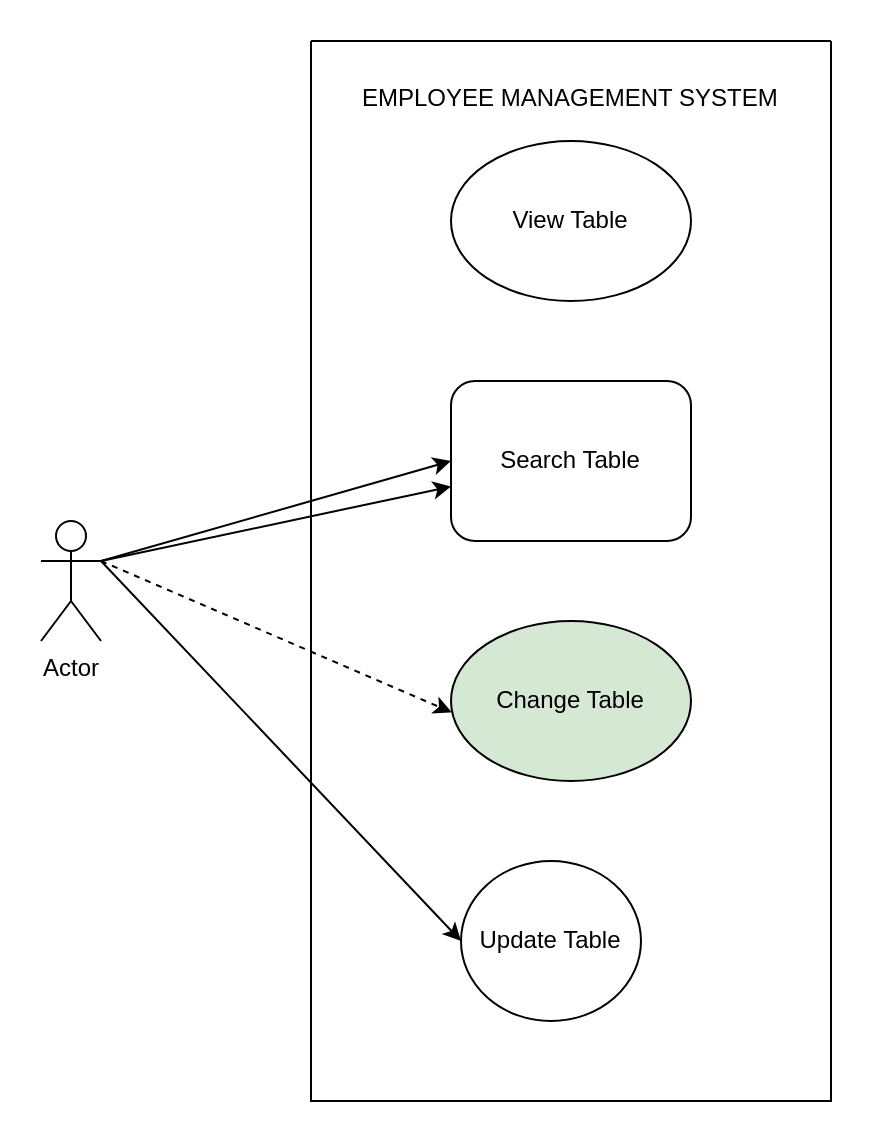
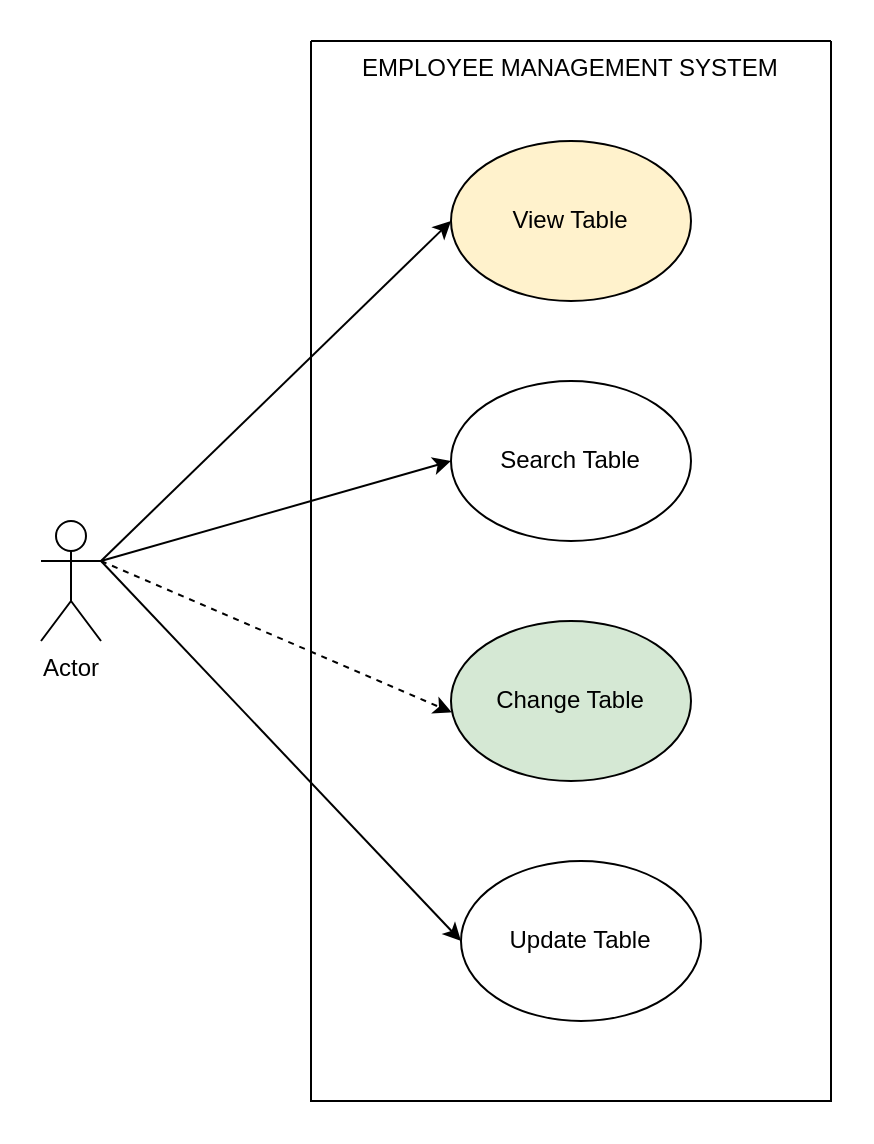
- <mxCell id="4" value="EMPLOYEE MANAGEMENT SYSTEM" style="text;strokeColor=none;fillColor=none;align=left;verticalAlign=top;spacingLeft=4;spacingRight=4;overflow=hidden;rotatable=0;points=[[0,0.5],[1,0.5]];portConstraint=eastwest;whiteSpace=wrap;html=1;" vertex="1" parent="3"><mxGeometry x="20" y="15" width="220" height="26" as="geometry" /></mxCell>
+ <mxCell id="4" value="EMPLOYEE MANAGEMENT SYSTEM" style="text;strokeColor=none;fillColor=none;align=left;verticalAlign=top;spacingLeft=4;spacingRight=4;overflow=hidden;rotatable=0;points=[[0,0.5],[1,0.5]];portConstraint=eastwest;whiteSpace=wrap;html=1;" vertex="1" parent="3"><mxGeometry x="20" width="220" height="26" as="geometry" /></mxCell>
- <mxCell id="5" value="View Table" style="ellipse;whiteSpace=wrap;html=1;" vertex="1" parent="3"><mxGeometry x="70" y="50" width="120" height="80" as="geometry" /></mxCell>
+ <mxCell id="5" value="View Table" style="ellipse;whiteSpace=wrap;html=1;fillColor=#fff2cc;" vertex="1" parent="3"><mxGeometry x="70" y="50" width="120" height="80" as="geometry" /></mxCell>
- <mxCell id="6" value="Search Table" style="whiteSpace=wrap;html=1;rounded=1;" vertex="1" parent="3"><mxGeometry x="70" y="170" width="120" height="80" as="geometry" /></mxCell>
+ <mxCell id="6" value="Search Table" style="ellipse;whiteSpace=wrap;html=1;" vertex="1" parent="3"><mxGeometry x="70" y="170" width="120" height="80" as="geometry" /></mxCell>
- <mxCell id="9" value="" style="endArrow=classic;html=1;rounded=0;exitX=1;exitY=0.333;exitDx=0;exitDy=0;exitPerimeter=0;" edge="1" parent="1" source="2" target="6"><mxGeometry width="50" height="50" relative="1" as="geometry"><mxPoint x="260" y="430" as="sourcePoint" /><mxPoint x="310" y="380" as="targetPoint" /></mxGeometry></mxCell>
+ <mxCell id="9" value="" style="endArrow=classic;html=1;rounded=0;exitX=1;exitY=0.333;exitDx=0;exitDy=0;exitPerimeter=0;entryX=0;entryY=0.5;entryDx=0;entryDy=0;" edge="1" parent="1" source="2" target="5"><mxGeometry width="50" height="50" relative="1" as="geometry"><mxPoint x="260" y="430" as="sourcePoint" /><mxPoint x="310" y="380" as="targetPoint" /></mxGeometry></mxCell>
- <mxCell id="8" value="Update Table" style="ellipse;whiteSpace=wrap;html=1;" vertex="1" parent="3"><mxGeometry x="75" y="410" width="90" height="80" as="geometry" /></mxCell>
+ <mxCell id="8" value="Update Table" style="ellipse;whiteSpace=wrap;html=1;" vertex="1" parent="3"><mxGeometry x="75" y="410" width="120" height="80" as="geometry" /></mxCell>
